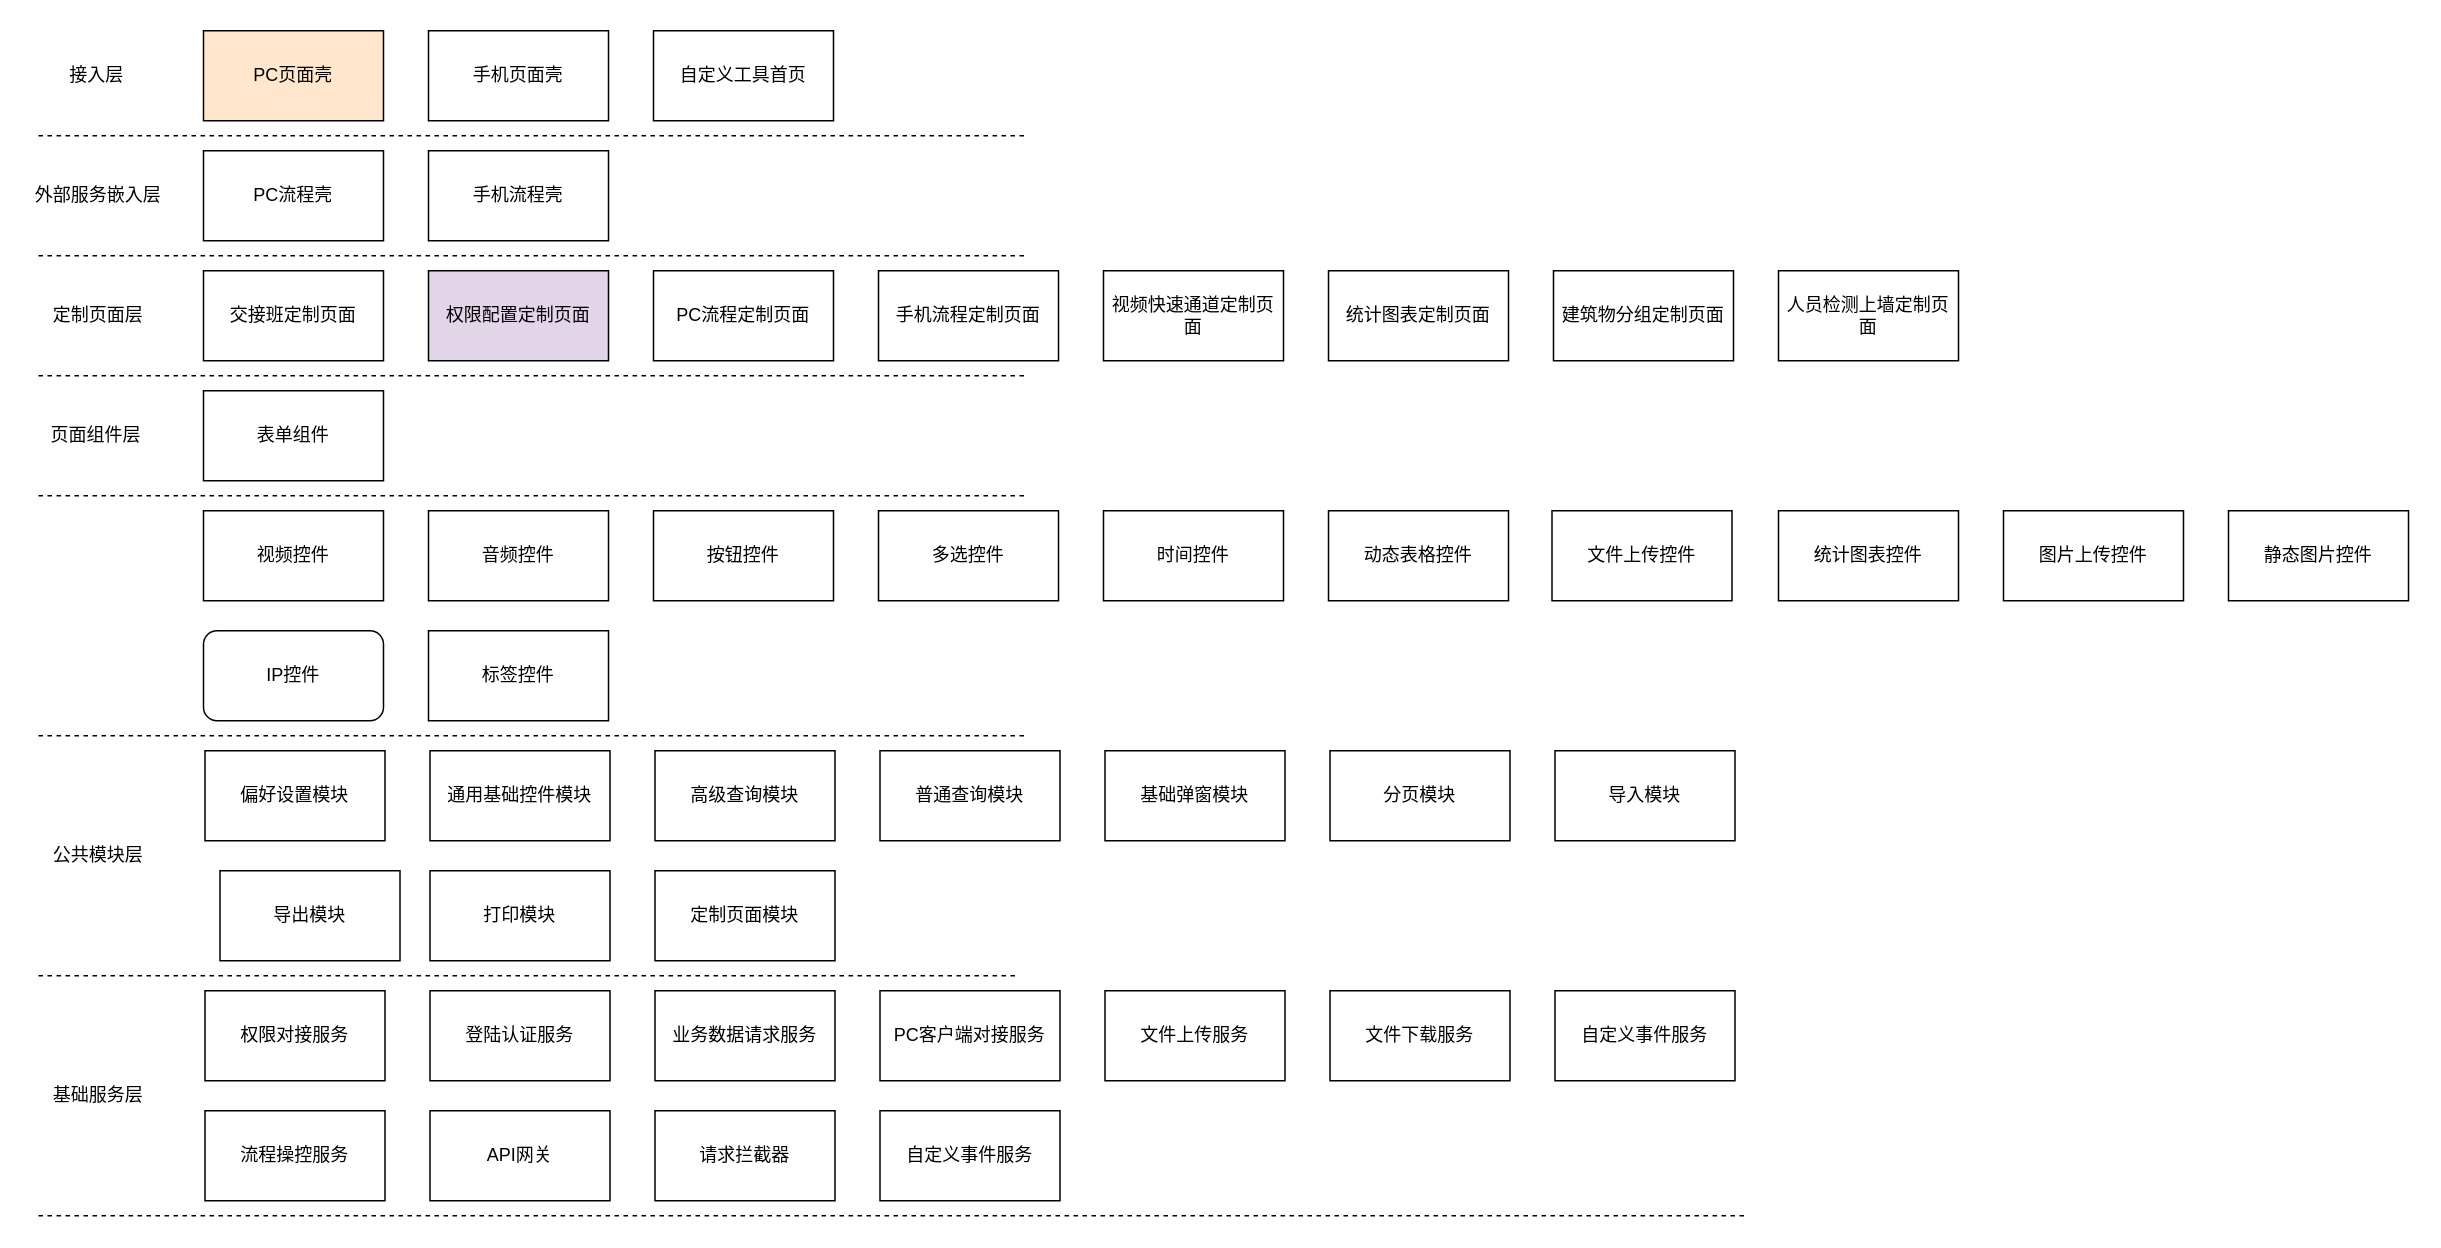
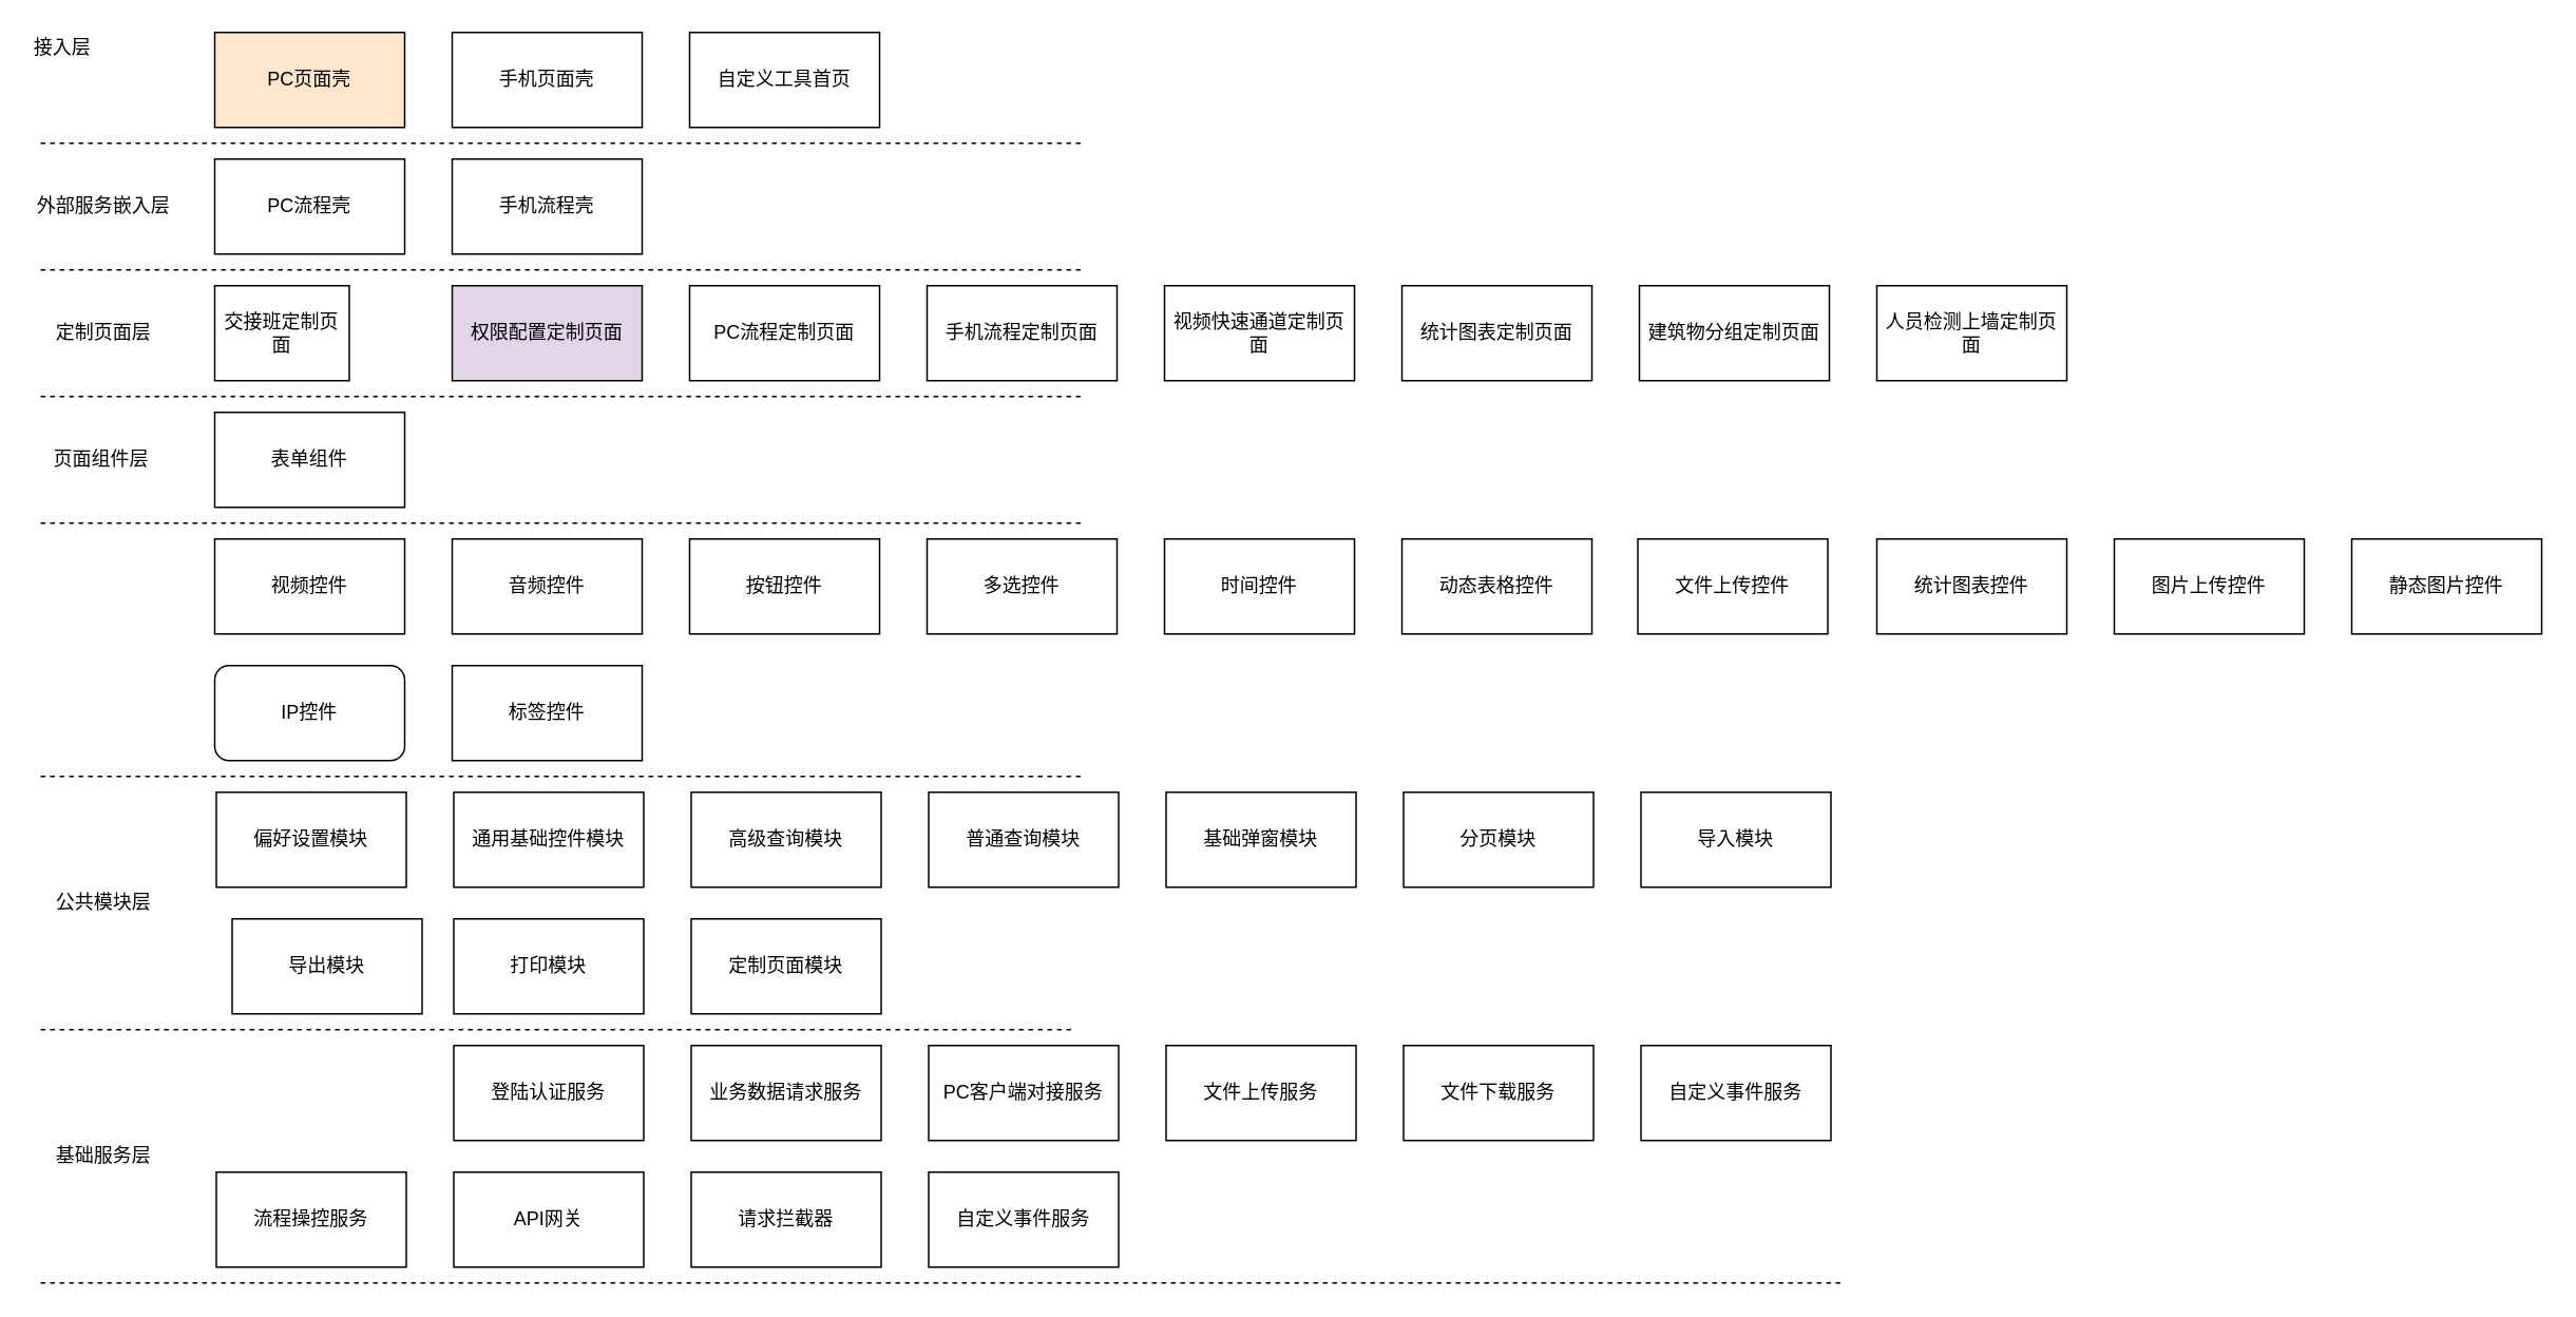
- <mxCell id="3" value="接入层" style="text;html=1;strokeColor=none;fillColor=none;align=center;verticalAlign=middle;whiteSpace=wrap;rounded=0;" vertex="1" parent="1"><mxGeometry x="43.5" y="40" width="40" height="20" as="geometry" /></mxCell>
+ <mxCell id="3" value="接入层" style="text;html=1;strokeColor=none;fillColor=none;align=center;verticalAlign=middle;whiteSpace=wrap;rounded=0;" vertex="1" parent="1"><mxGeometry x="18.5" y="20" width="40" height="20" as="geometry" /></mxCell>
- <mxCell id="20" value="交接班定制页面" style="rounded=0;whiteSpace=wrap;html=1;" vertex="1" parent="1"><mxGeometry x="135" y="180" width="120" height="60" as="geometry" /></mxCell>
+ <mxCell id="20" value="交接班定制页面" style="rounded=0;whiteSpace=wrap;html=1;" vertex="1" parent="1"><mxGeometry x="135" y="180" width="85" height="60" as="geometry" /></mxCell>
- <mxCell id="33" value="权限对接服务" style="rounded=0;whiteSpace=wrap;html=1;" vertex="1" parent="1"><mxGeometry x="136" y="660" width="120" height="60" as="geometry" /></mxCell>
